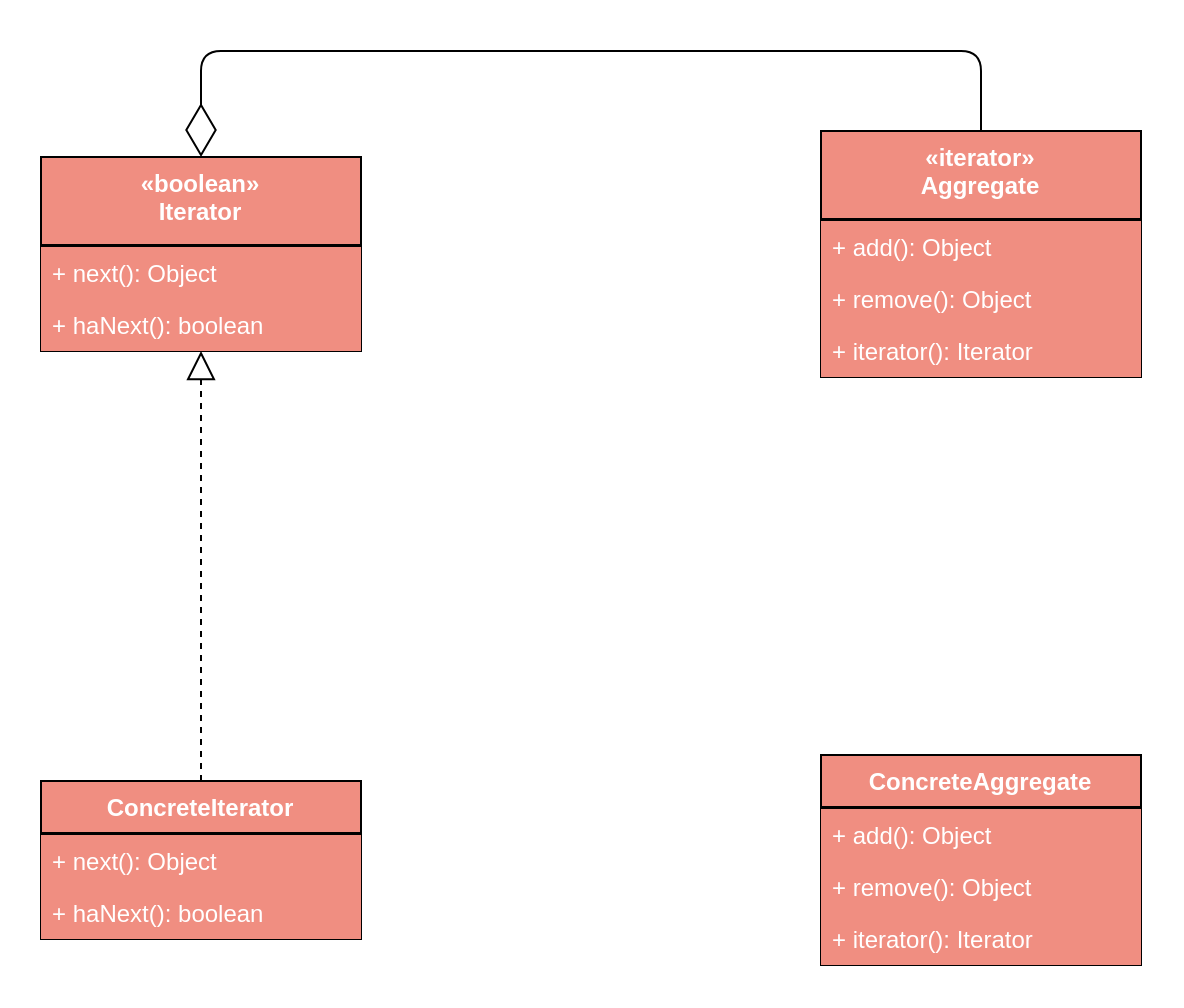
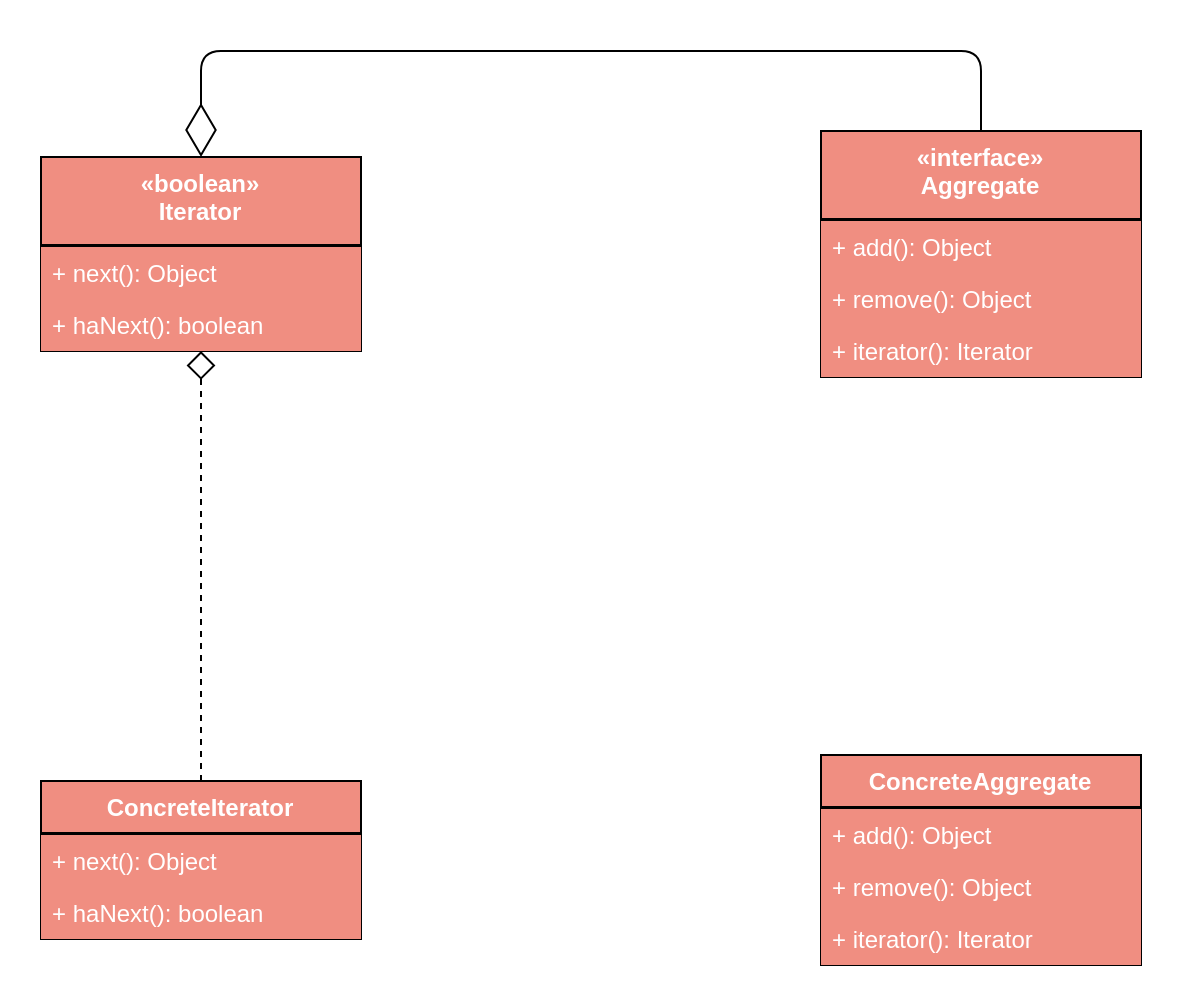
- <mxCell id="15" value="«iterator»&#10;Aggregate" style="swimlane;fontStyle=1;align=center;verticalAlign=top;childLayout=stackLayout;horizontal=1;startSize=44;horizontalStack=0;resizeParent=1;resizeParentMax=0;resizeLast=0;collapsible=1;marginBottom=0;fillColor=#F08E81;fontColor=#FFFFFF;" vertex="1" parent="1"><mxGeometry x="410" y="60" width="160" height="123" as="geometry" /></mxCell>
+ <mxCell id="15" value="«interface»&#10;Aggregate" style="swimlane;fontStyle=1;align=center;verticalAlign=top;childLayout=stackLayout;horizontal=1;startSize=44;horizontalStack=0;resizeParent=1;resizeParentMax=0;resizeLast=0;collapsible=1;marginBottom=0;fillColor=#F08E81;fontColor=#FFFFFF;" vertex="1" parent="1"><mxGeometry x="410" y="60" width="160" height="123" as="geometry" /></mxCell>
- <mxCell id="20" value="" style="endArrow=block;dashed=1;endFill=0;endSize=12;html=1;fontColor=#000000;entryX=0.5;entryY=1;entryDx=0;entryDy=0;exitX=0.5;exitY=0;exitDx=0;exitDy=0;" edge="1" parent="1" source="6" target="2"><mxGeometry width="160" relative="1" as="geometry"><mxPoint x="-70" y="570" as="sourcePoint" /><mxPoint x="90" y="570" as="targetPoint" /></mxGeometry></mxCell>
+ <mxCell id="20" value="" style="endArrow=diamond;dashed=1;endFill=0;endSize=12;html=1;fontColor=#000000;entryX=0.5;entryY=1;entryDx=0;entryDy=0;exitX=0.5;exitY=0;exitDx=0;exitDy=0;" edge="1" parent="1" source="6" target="2"><mxGeometry width="160" relative="1" as="geometry"><mxPoint x="-70" y="570" as="sourcePoint" /><mxPoint x="90" y="570" as="targetPoint" /></mxGeometry></mxCell>
